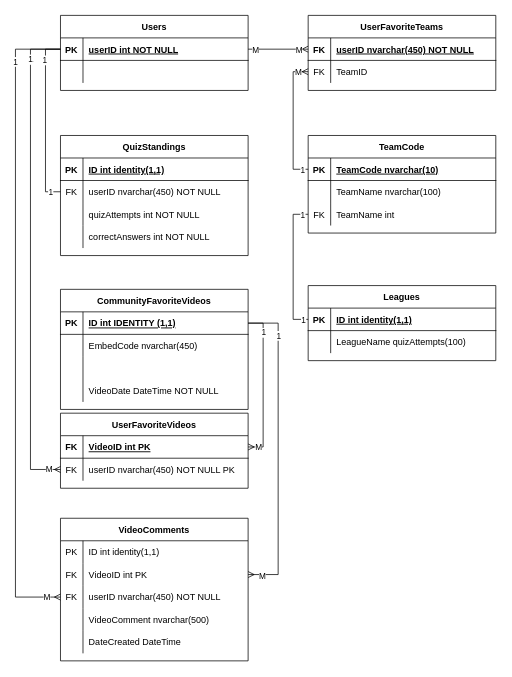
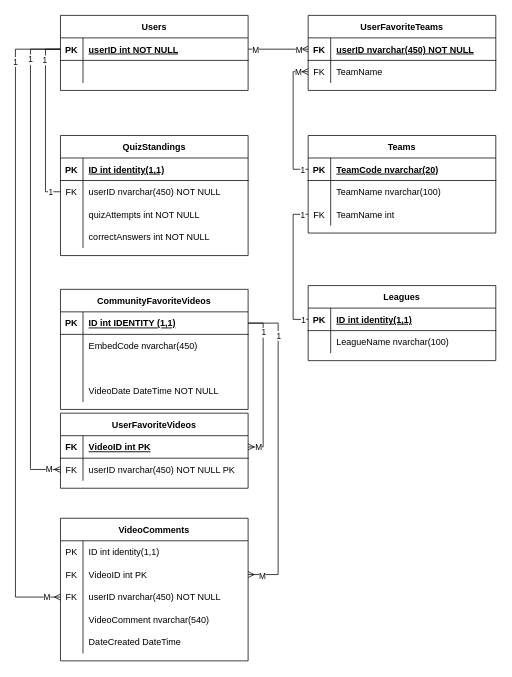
- <mxCell id="8" value="TeamID" style="shape=partialRectangle;overflow=hidden;connectable=0;fillColor=none;top=0;left=0;bottom=0;right=0;align=left;spacingLeft=6;" parent="6" vertex="1"><mxGeometry x="30" width="220" height="30" as="geometry" /></mxCell>
+ <mxCell id="8" value="TeamName" style="shape=partialRectangle;overflow=hidden;connectable=0;fillColor=none;top=0;left=0;bottom=0;right=0;align=left;spacingLeft=6;" parent="6" vertex="1"><mxGeometry x="30" width="220" height="30" as="geometry" /></mxCell>
- <mxCell id="9" value="TeamCode" style="shape=table;startSize=30;container=1;collapsible=1;childLayout=tableLayout;fixedRows=1;rowLines=0;fontStyle=1;align=center;resizeLast=1;" parent="1" vertex="1"><mxGeometry x="410" y="180" width="250" height="130" as="geometry" /></mxCell>
+ <mxCell id="9" value="Teams" style="shape=table;startSize=30;container=1;collapsible=1;childLayout=tableLayout;fixedRows=1;rowLines=0;fontStyle=1;align=center;resizeLast=1;" parent="1" vertex="1"><mxGeometry x="410" y="180" width="250" height="130" as="geometry" /></mxCell>
- <mxCell id="12" value="TeamCode nvarchar(10)" style="shape=partialRectangle;overflow=hidden;connectable=0;fillColor=none;top=0;left=0;bottom=0;right=0;align=left;spacingLeft=6;fontStyle=5;" parent="10" vertex="1"><mxGeometry x="30" width="220" height="30" as="geometry" /></mxCell>
+ <mxCell id="12" value="TeamCode nvarchar(20)" style="shape=partialRectangle;overflow=hidden;connectable=0;fillColor=none;top=0;left=0;bottom=0;right=0;align=left;spacingLeft=6;fontStyle=5;" parent="10" vertex="1"><mxGeometry x="30" width="220" height="30" as="geometry" /></mxCell>
- <mxCell id="38" value="LeagueName quizAttempts(100)" style="shape=partialRectangle;overflow=hidden;connectable=0;fillColor=none;top=0;left=0;bottom=0;right=0;align=left;spacingLeft=6;" vertex="1" parent="36"><mxGeometry x="30" width="220" height="30" as="geometry" /></mxCell>
+ <mxCell id="38" value="LeagueName nvarchar(100)" style="shape=partialRectangle;overflow=hidden;connectable=0;fillColor=none;top=0;left=0;bottom=0;right=0;align=left;spacingLeft=6;" vertex="1" parent="36"><mxGeometry x="30" width="220" height="30" as="geometry" /></mxCell>
- <mxCell id="81" value="VideoComment nvarchar(500)" style="shape=partialRectangle;overflow=hidden;connectable=0;fillColor=none;top=0;left=0;bottom=0;right=0;align=left;spacingLeft=6;" vertex="1" parent="79"><mxGeometry x="30" width="220" height="30" as="geometry" /></mxCell>
+ <mxCell id="81" value="VideoComment nvarchar(540)" style="shape=partialRectangle;overflow=hidden;connectable=0;fillColor=none;top=0;left=0;bottom=0;right=0;align=left;spacingLeft=6;" vertex="1" parent="79"><mxGeometry x="30" width="220" height="30" as="geometry" /></mxCell>
